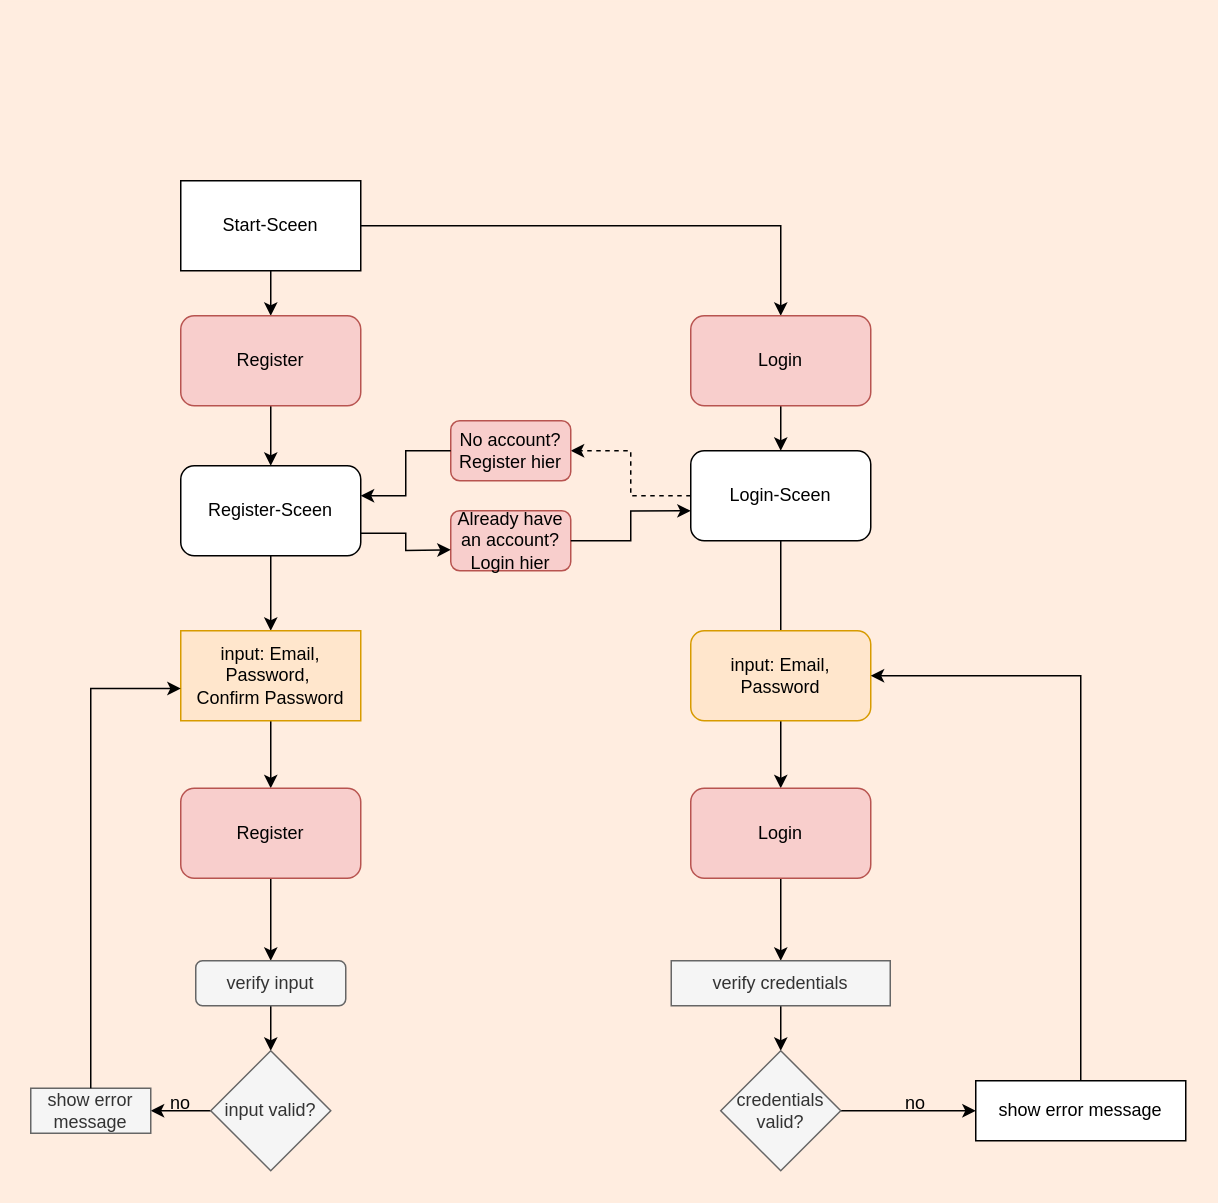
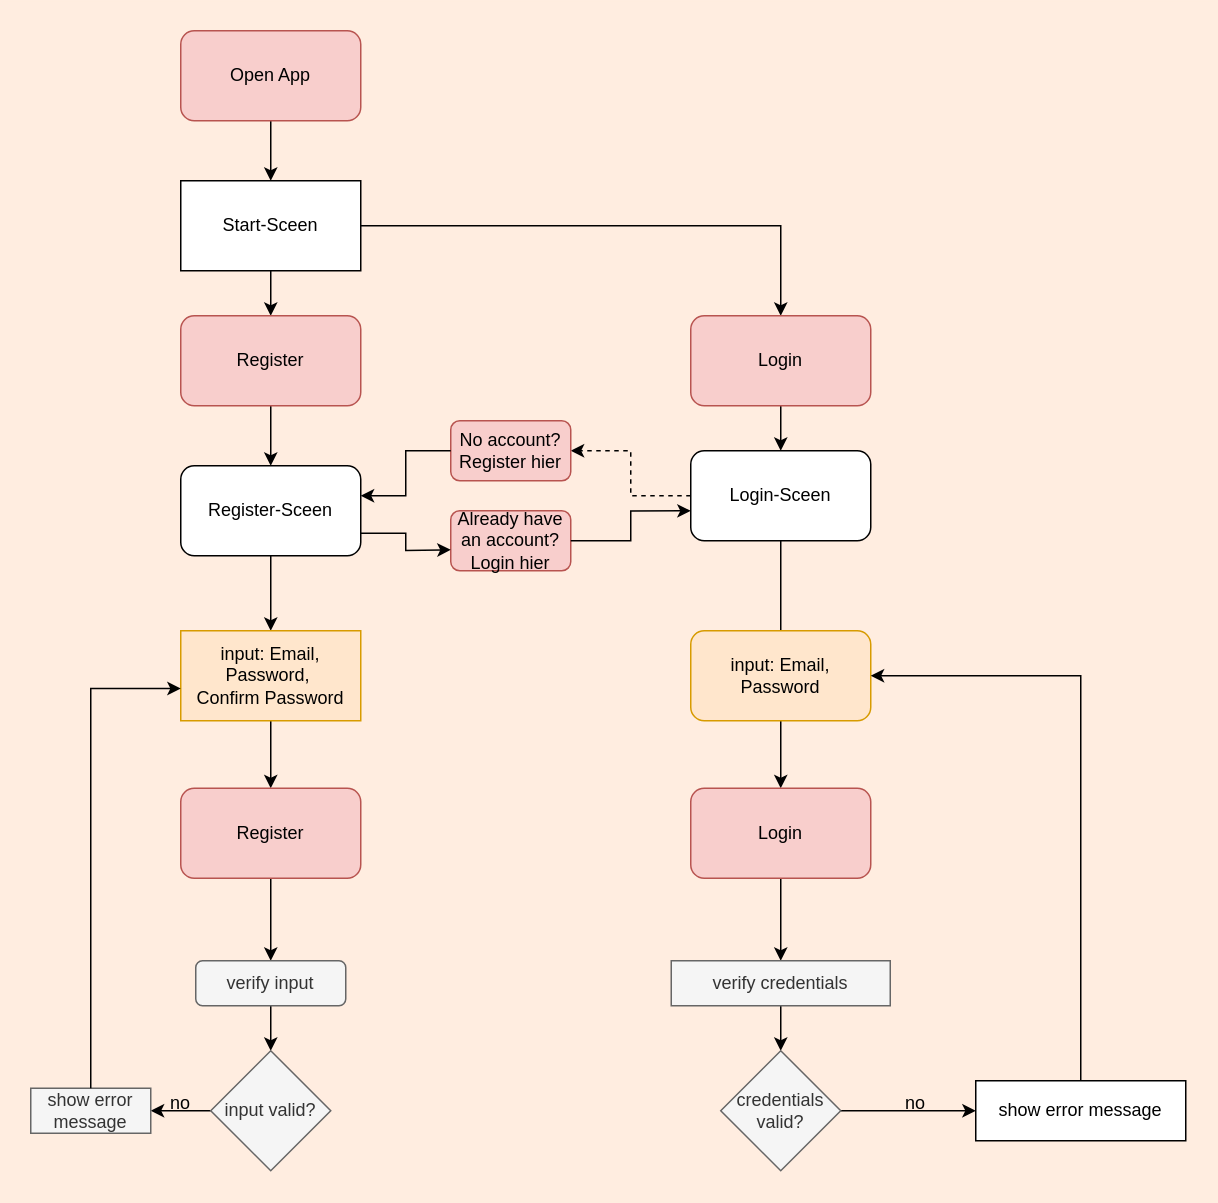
+ <mxCell id="10" value="Open App" style="rounded=1;whiteSpace=wrap;html=1;fillColor=#f8cecc;strokeColor=#b85450;" parent="1" vertex="1"><mxGeometry x="120" y="20" width="120" height="60" as="geometry" /></mxCell>
+ <mxCell id="9" style="edgeStyle=orthogonalEdgeStyle;rounded=0;orthogonalLoop=1;jettySize=auto;html=1;exitX=0.5;exitY=1;exitDx=0;exitDy=0;entryX=0.5;entryY=0;entryDx=0;entryDy=0;" parent="1" source="10" target="4" edge="1"><mxGeometry relative="1" as="geometry" /></mxCell>
